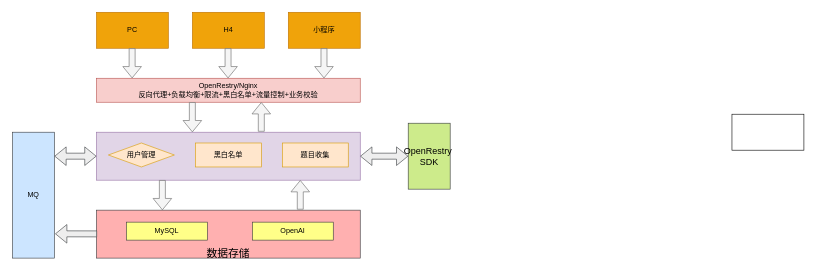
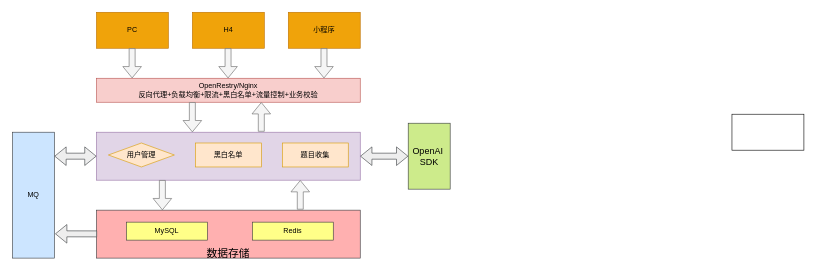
- <mxCell id="19" value="&lt;font style=&quot;font-size: 15px;&quot;&gt;OpenRestry&amp;nbsp; SDK&lt;/font&gt;" style="rounded=0;whiteSpace=wrap;html=1;fillColor=#cdeb8b;strokeColor=#36393d;" vertex="1" parent="1"><mxGeometry x="680" y="205" width="70" height="110" as="geometry" /></mxCell>
+ <mxCell id="19" value="&lt;font style=&quot;font-size: 15px;&quot;&gt;OpenAI&amp;nbsp; SDK&lt;/font&gt;" style="rounded=0;whiteSpace=wrap;html=1;fillColor=#cdeb8b;strokeColor=#36393d;" vertex="1" parent="1"><mxGeometry x="680" y="205" width="70" height="110" as="geometry" /></mxCell>
- <mxCell id="16" value="OpenAI" style="rounded=0;whiteSpace=wrap;html=1;fillColor=#ffff88;strokeColor=#36393d;" vertex="1" parent="1"><mxGeometry x="420" y="370" width="135" height="30" as="geometry" /></mxCell>
+ <mxCell id="16" value="Redis" style="rounded=0;whiteSpace=wrap;html=1;fillColor=#ffff88;strokeColor=#36393d;" vertex="1" parent="1"><mxGeometry x="420" y="370" width="135" height="30" as="geometry" /></mxCell>
